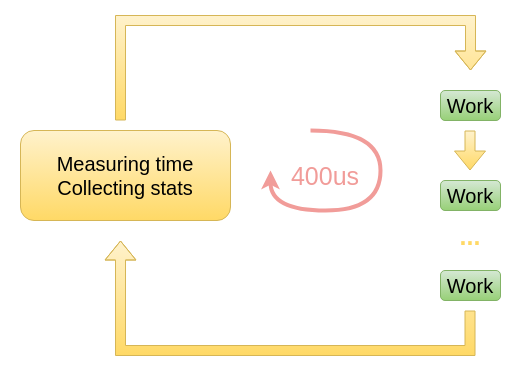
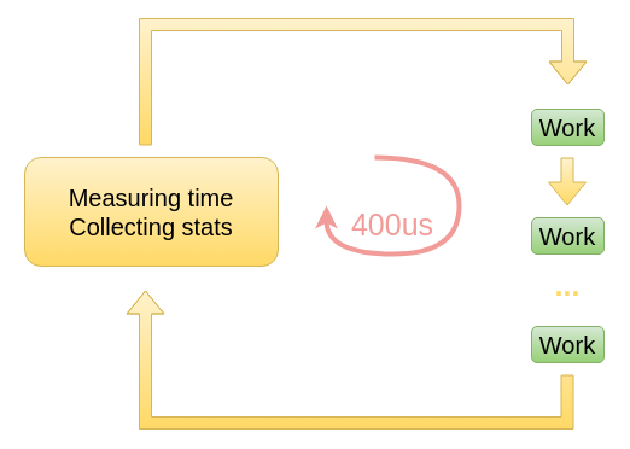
- <mxCell id="11" value="400us" style="text;html=1;strokeColor=none;fillColor=none;align=center;verticalAlign=middle;whiteSpace=wrap;rounded=0;fontSize=25;fontColor=#F19C99;" vertex="1" parent="1"><mxGeometry x="285" y="160" width="80" height="30" as="geometry" /></mxCell>
+ <mxCell id="11" value="400us" style="text;html=1;strokeColor=none;fillColor=none;align=center;verticalAlign=middle;whiteSpace=wrap;rounded=0;fontSize=25;fontColor=#F19C99;" vertex="1" parent="1"><mxGeometry x="285" y="170" width="80" height="30" as="geometry" /></mxCell>
